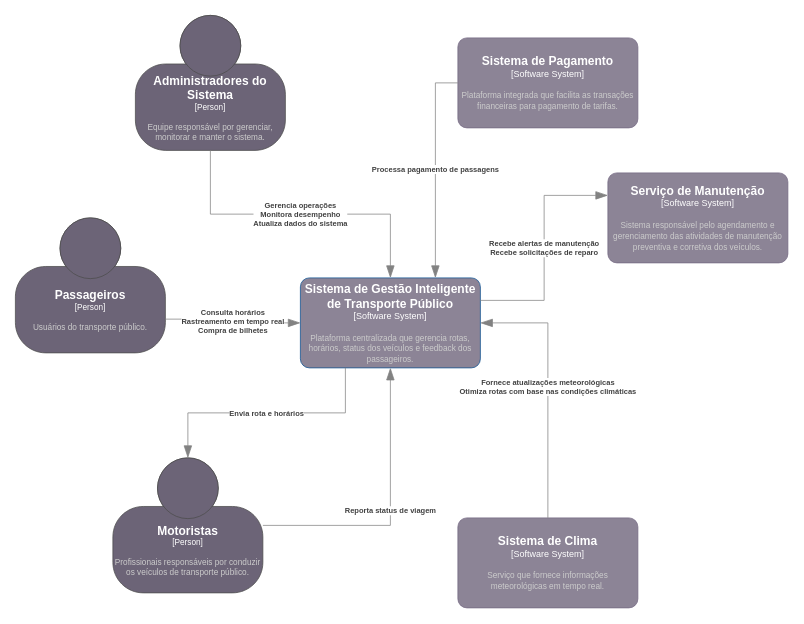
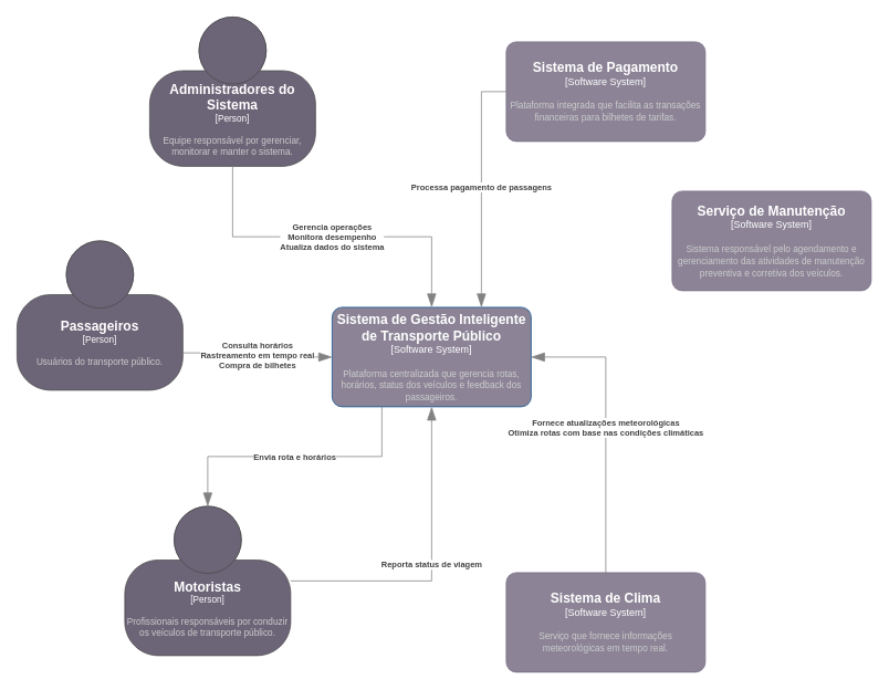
- <mxCell id="10" value="&lt;font style=&quot;font-size: 16px&quot;&gt;&lt;b&gt;Sistema de Pagamento&lt;/b&gt;&lt;/font&gt;&lt;div&gt;[Software System]&lt;/div&gt;&lt;br&gt;&lt;div&gt;&lt;font style=&quot;font-size: 11px&quot;&gt;&lt;font color=&quot;#cccccc&quot;&gt;Plataforma integrada que facilita as transações financeiras para pagamento de tarifas.&lt;/font&gt;&lt;/div&gt;" style="rounded=1;whiteSpace=wrap;html=1;labelBackgroundColor=none;fillColor=#8C8496;fontColor=#ffffff;align=center;arcSize=10;strokeColor=#736782;metaEdit=1;resizable=0;points=[[0.25,0,0],[0.5,0,0],[0.75,0,0],[1,0.25,0],[1,0.5,0],[1,0.75,0],[0.75,1,0],[0.5,1,0],[0.25,1,0],[0,0.75,0],[0,0.5,0],[0,0.25,0]];" vertex="1" parent="1"><mxGeometry x="610" y="50" width="240" height="120" as="geometry" /></mxCell>
+ <mxCell id="10" value="&lt;font style=&quot;font-size: 16px&quot;&gt;&lt;b&gt;Sistema de Pagamento&lt;/b&gt;&lt;/font&gt;&lt;div&gt;[Software System]&lt;/div&gt;&lt;br&gt;&lt;div&gt;&lt;font style=&quot;font-size: 11px&quot;&gt;&lt;font color=&quot;#cccccc&quot;&gt;Plataforma integrada que facilita as transações financeiras para bilhetes de tarifas.&lt;/font&gt;&lt;/div&gt;" style="rounded=1;whiteSpace=wrap;html=1;labelBackgroundColor=none;fillColor=#8C8496;fontColor=#ffffff;align=center;arcSize=10;strokeColor=#736782;metaEdit=1;resizable=0;points=[[0.25,0,0],[0.5,0,0],[0.75,0,0],[1,0.25,0],[1,0.5,0],[1,0.75,0],[0.75,1,0],[0.5,1,0],[0.25,1,0],[0,0.75,0],[0,0.5,0],[0,0.25,0]];" vertex="1" parent="1"><mxGeometry x="610" y="50" width="240" height="120" as="geometry" /></mxCell>
- <mxCell id="15" value="&lt;div style=&quot;text-align: left&quot;&gt;&lt;div style=&quot;text-align: center&quot;&gt;&lt;b&gt;Recebe alertas de manutenção&#10;Recebe solicitações de reparo&lt;/b&gt;&lt;/div&gt;" style="endArrow=blockThin;html=1;fontSize=10;fontColor=#404040;strokeWidth=1;endFill=1;strokeColor=#828282;elbow=vertical;metaEdit=1;endSize=14;startSize=14;jumpStyle=arc;jumpSize=16;rounded=0;edgeStyle=orthogonalEdgeStyle;entryX=0;entryY=0.25;entryDx=0;entryDy=0;entryPerimeter=0;exitX=1;exitY=0.25;exitDx=0;exitDy=0;exitPerimeter=0;" edge="1" parent="1" source="3" target="14"><mxGeometry width="240" relative="1" as="geometry"><mxPoint x="830" y="410" as="sourcePoint" /><mxPoint x="1070" y="410" as="targetPoint" /></mxGeometry></mxCell>
